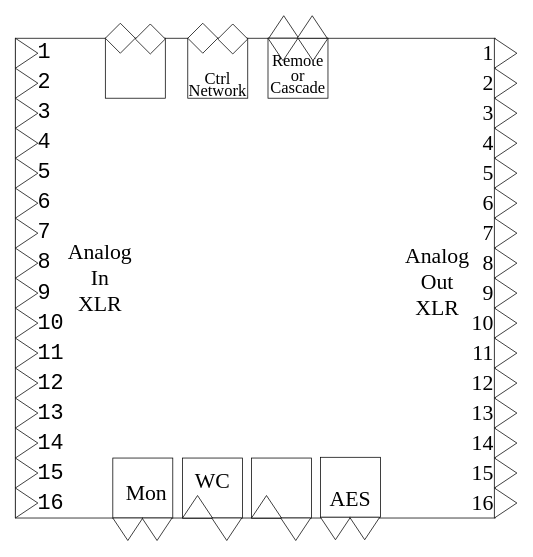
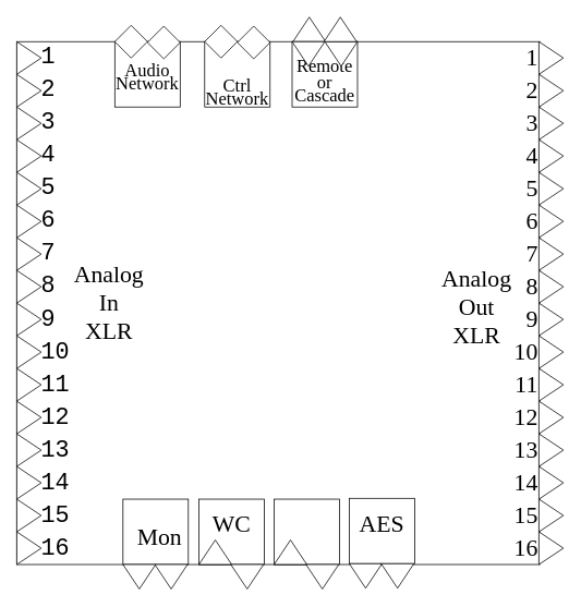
+ <mxCell id="46" value="&lt;span style=&quot;line-height: 100%;&quot;&gt;&lt;font style=&quot;font-size: 22px;&quot; face=&quot;Times New Roman&quot;&gt;Audio&lt;/font&gt;&lt;/span&gt;&lt;div style=&quot;line-height: 100%;&quot;&gt;&lt;span style=&quot;line-height: 100%;&quot;&gt;&lt;font style=&quot;font-size: 22px;&quot; face=&quot;Times New Roman&quot;&gt;Network&lt;/font&gt;&lt;/span&gt;&lt;/div&gt;" style="text;strokeColor=none;align=center;fillColor=none;html=1;verticalAlign=middle;whiteSpace=wrap;rounded=0;" vertex="1" parent="1"><mxGeometry x="150" y="80" width="60" height="30" as="geometry" /></mxCell>
- <mxCell id="57" value="&lt;font face=&quot;Times New Roman&quot;&gt;&lt;span style=&quot;font-size: 29px;&quot;&gt;AES&lt;/span&gt;&lt;/font&gt;" style="text;strokeColor=none;align=center;fillColor=none;html=1;verticalAlign=middle;whiteSpace=wrap;rounded=0;" vertex="1" parent="1"><mxGeometry x="437" y="650" width="60" height="30" as="geometry" /></mxCell>
+ <mxCell id="57" value="&lt;font face=&quot;Times New Roman&quot;&gt;&lt;span style=&quot;font-size: 29px;&quot;&gt;AES&lt;/span&gt;&lt;/font&gt;" style="text;strokeColor=none;align=center;fillColor=none;html=1;verticalAlign=middle;whiteSpace=wrap;rounded=0;" vertex="1" parent="1"><mxGeometry x="437" y="625" width="60" height="30" as="geometry" /></mxCell>
